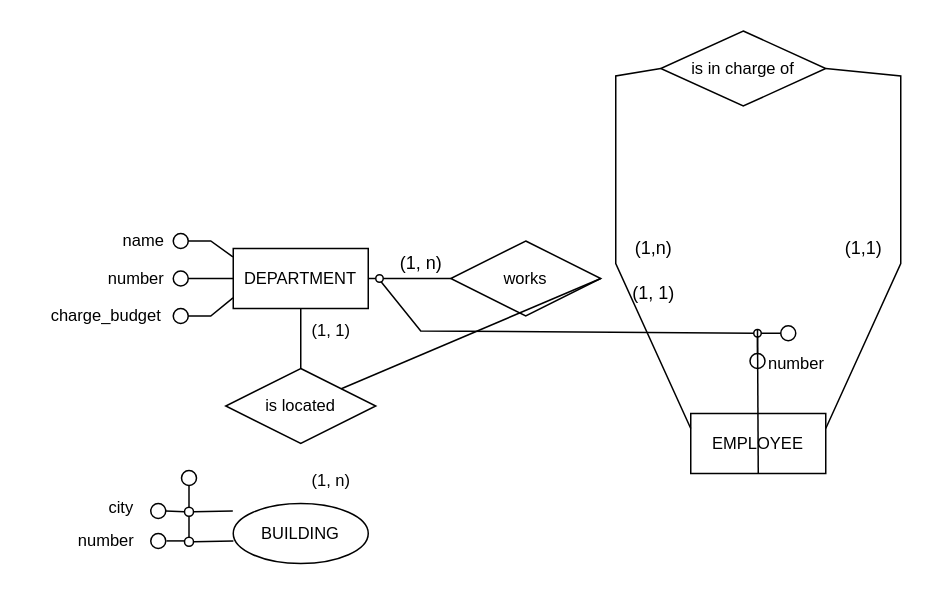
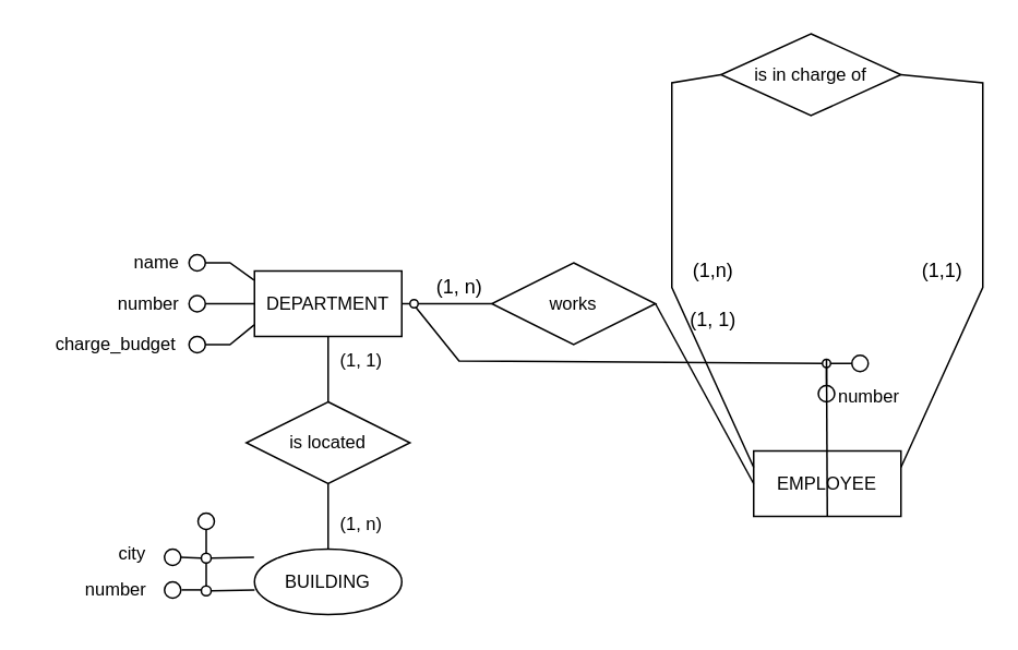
- <mxCell id="38" value="" style="endArrow=none;html=1;rounded=0;exitX=1;exitY=0.5;exitDx=0;exitDy=0;fontSize=11;" parent="1" source="36" target="9" edge="1"><mxGeometry width="50" height="50" relative="1" as="geometry"><mxPoint x="410" y="185" as="sourcePoint" /><mxPoint x="220" y="305" as="targetPoint" /></mxGeometry></mxCell>
+ <mxCell id="38" value="" style="endArrow=none;html=1;rounded=0;entryX=0;entryY=0.5;entryDx=0;entryDy=0;exitX=1;exitY=0.5;exitDx=0;exitDy=0;fontSize=11;" parent="1" source="36" target="37" edge="1"><mxGeometry width="50" height="50" relative="1" as="geometry"><mxPoint x="410" y="185" as="sourcePoint" /><mxPoint x="220" y="305" as="targetPoint" /></mxGeometry></mxCell>
+ <mxCell id="11" value="" style="endArrow=none;html=1;rounded=0;entryX=0.5;entryY=1;entryDx=0;entryDy=0;exitX=0.5;exitY=0;exitDx=0;exitDy=0;fontSize=11;" parent="1" source="7" target="9" edge="1"><mxGeometry width="50" height="50" relative="1" as="geometry"><mxPoint x="210" y="255" as="sourcePoint" /><mxPoint x="211" y="216" as="targetPoint" /></mxGeometry></mxCell>
